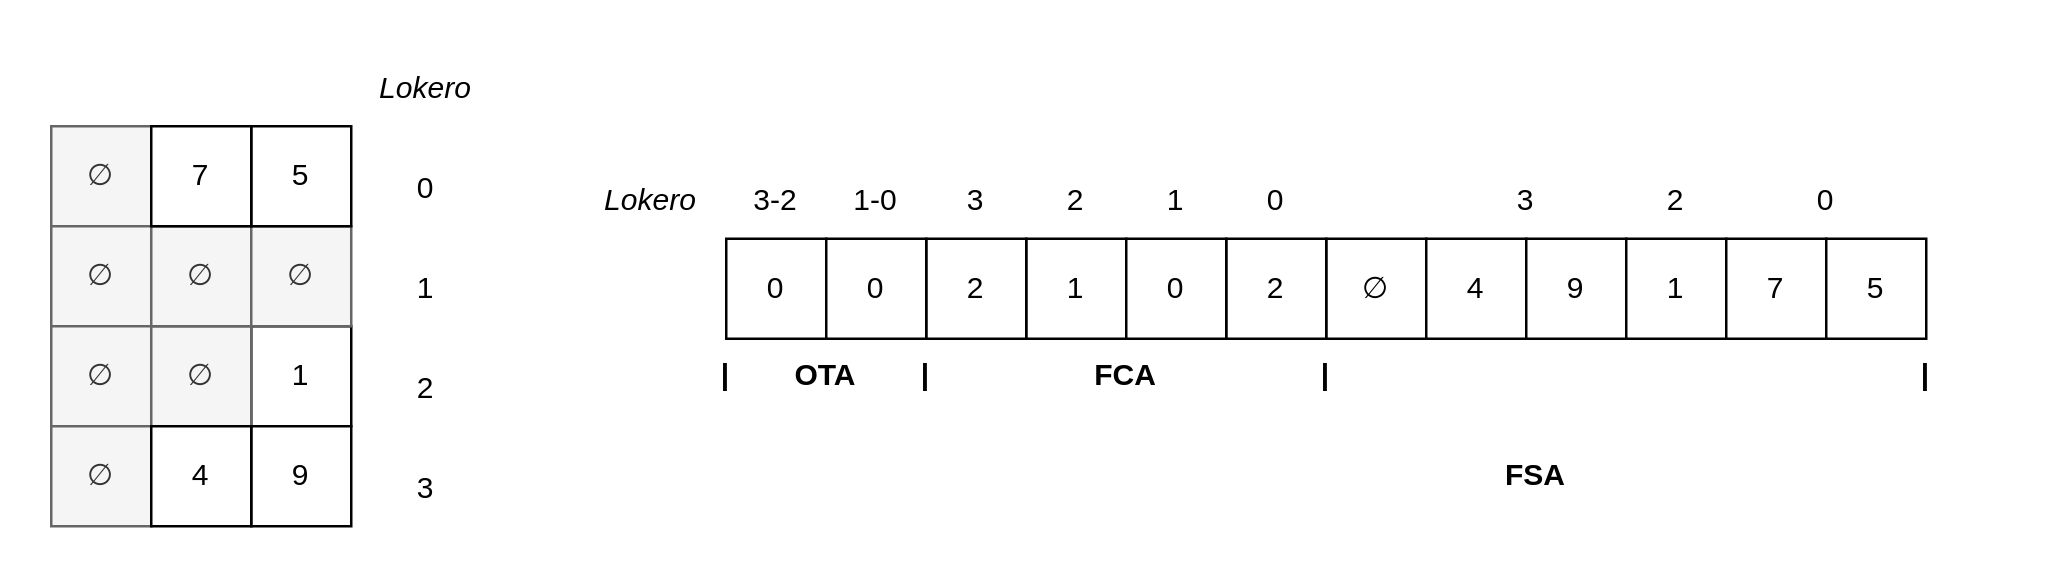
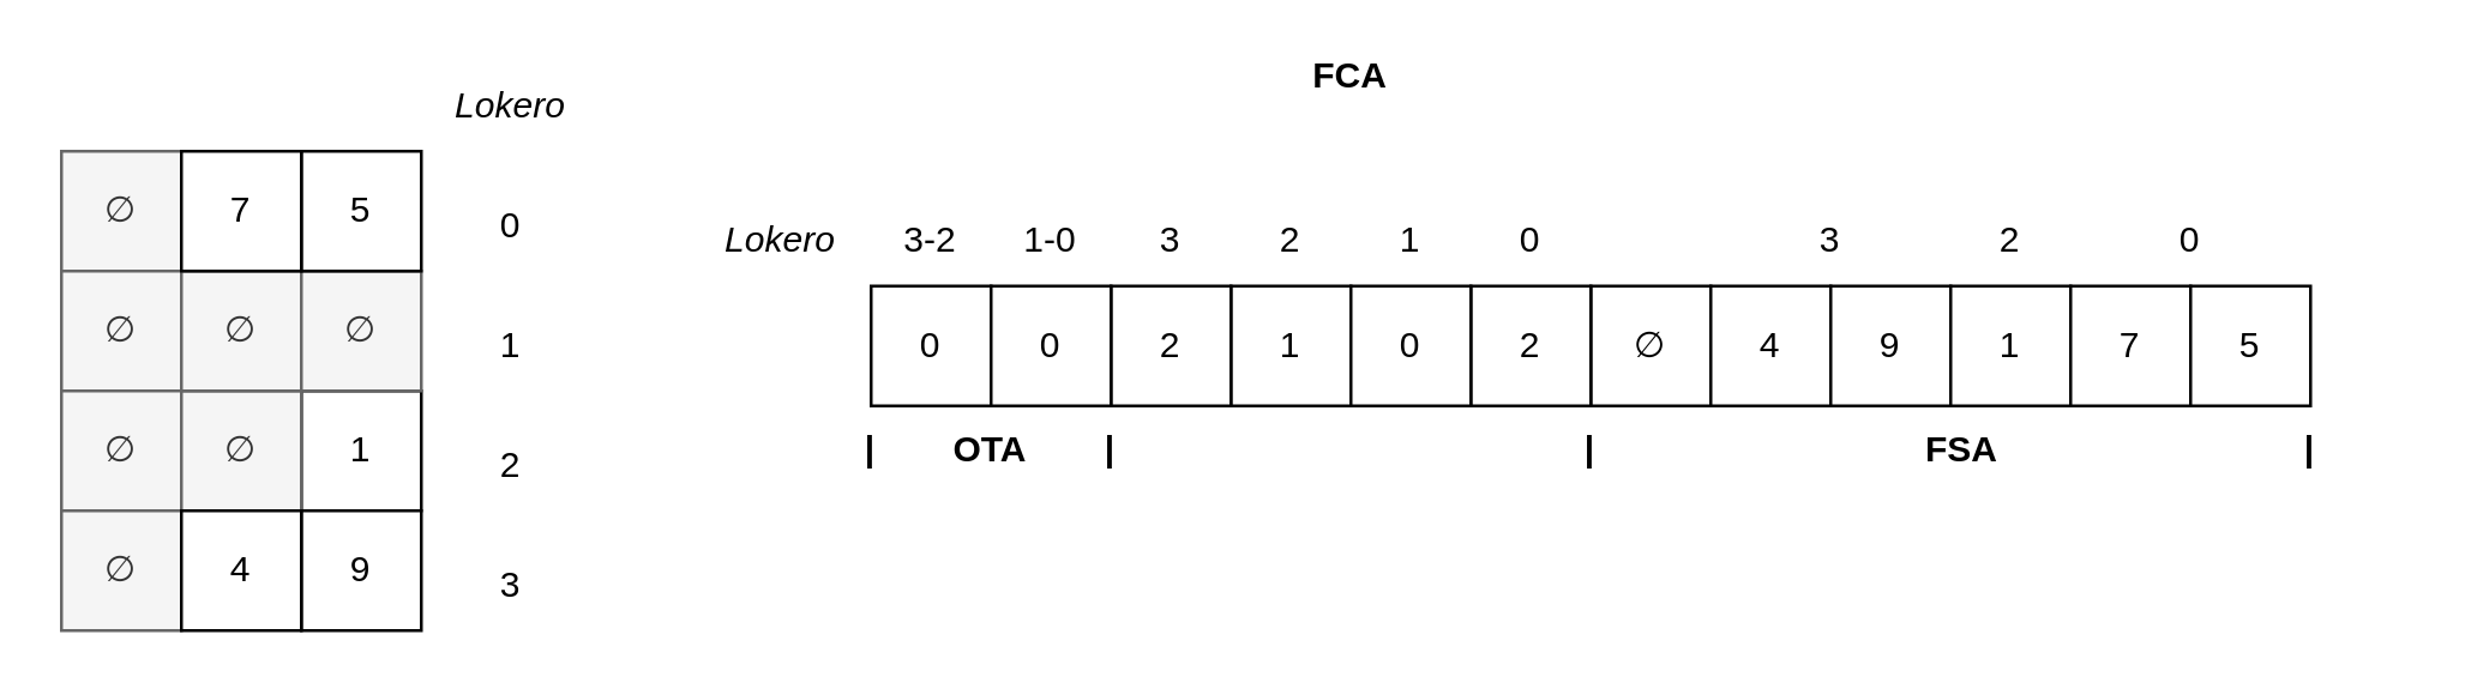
- <mxCell id="31" value="FCA" style="text;html=1;strokeColor=none;fillColor=none;align=center;verticalAlign=middle;whiteSpace=wrap;rounded=0;fontStyle=1" vertex="1" parent="1"><mxGeometry x="420" y="135" width="60" height="30" as="geometry" /></mxCell>
+ <mxCell id="31" value="FCA" style="text;html=1;strokeColor=none;fillColor=none;align=center;verticalAlign=middle;whiteSpace=wrap;rounded=0;fontStyle=1" vertex="1" parent="1"><mxGeometry x="420" y="10" width="60" height="30" as="geometry" /></mxCell>
- <mxCell id="45" value="FSA" style="text;html=1;strokeColor=none;fillColor=none;align=center;verticalAlign=middle;whiteSpace=wrap;rounded=0;fontStyle=1" vertex="1" parent="1"><mxGeometry x="584" y="175" width="60" height="30" as="geometry" /></mxCell>
+ <mxCell id="45" value="FSA" style="text;html=1;strokeColor=none;fillColor=none;align=center;verticalAlign=middle;whiteSpace=wrap;rounded=0;fontStyle=1" vertex="1" parent="1"><mxGeometry x="624" y="135" width="60" height="30" as="geometry" /></mxCell>
